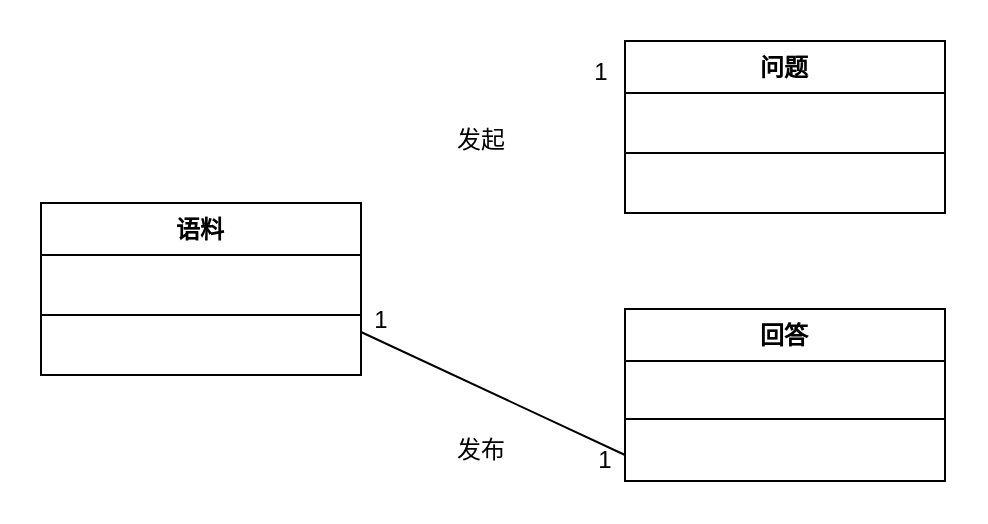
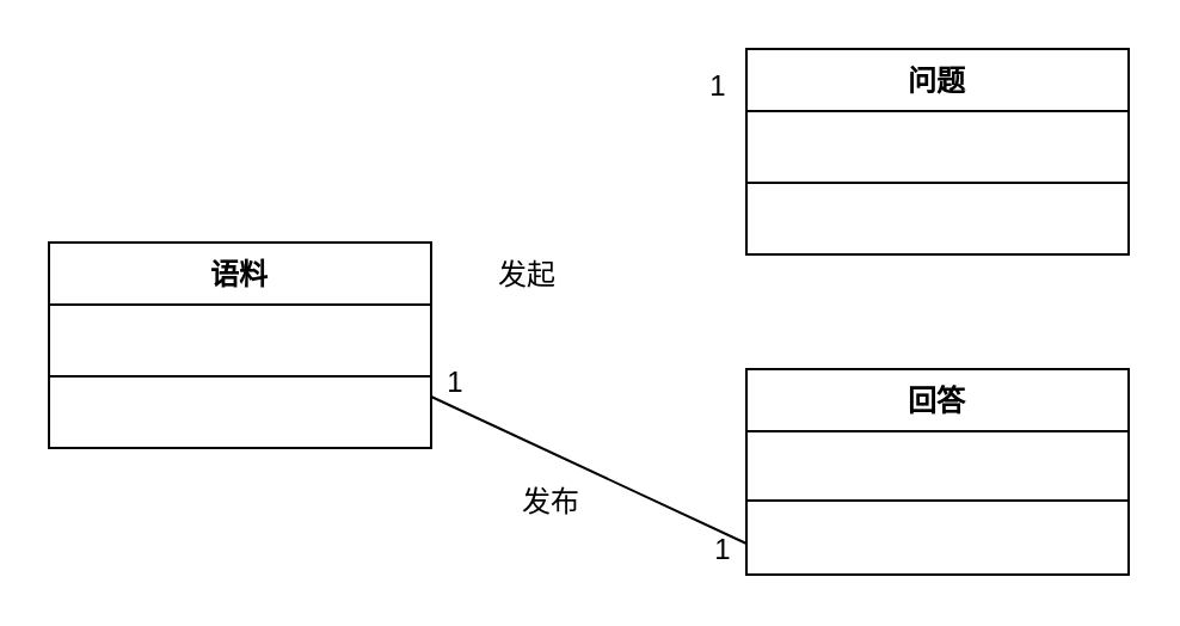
- <mxCell id="19" value="发起" style="text;html=1;align=center;verticalAlign=middle;resizable=0;points=[];autosize=1;" vertex="1" parent="1"><mxGeometry x="220" y="60" width="40" height="20" as="geometry" /></mxCell>
+ <mxCell id="19" value="发起" style="text;html=1;align=center;verticalAlign=middle;resizable=0;points=[];autosize=1;" vertex="1" parent="1"><mxGeometry x="200" y="105" width="40" height="20" as="geometry" /></mxCell>
- <mxCell id="12" value="发布" style="text;html=1;align=center;verticalAlign=middle;resizable=0;points=[];autosize=1;" vertex="1" parent="1"><mxGeometry x="220" y="215" width="40" height="20" as="geometry" /></mxCell>
+ <mxCell id="12" value="发布" style="text;html=1;align=center;verticalAlign=middle;resizable=0;points=[];autosize=1;" vertex="1" parent="1"><mxGeometry x="210" y="200" width="40" height="20" as="geometry" /></mxCell>
